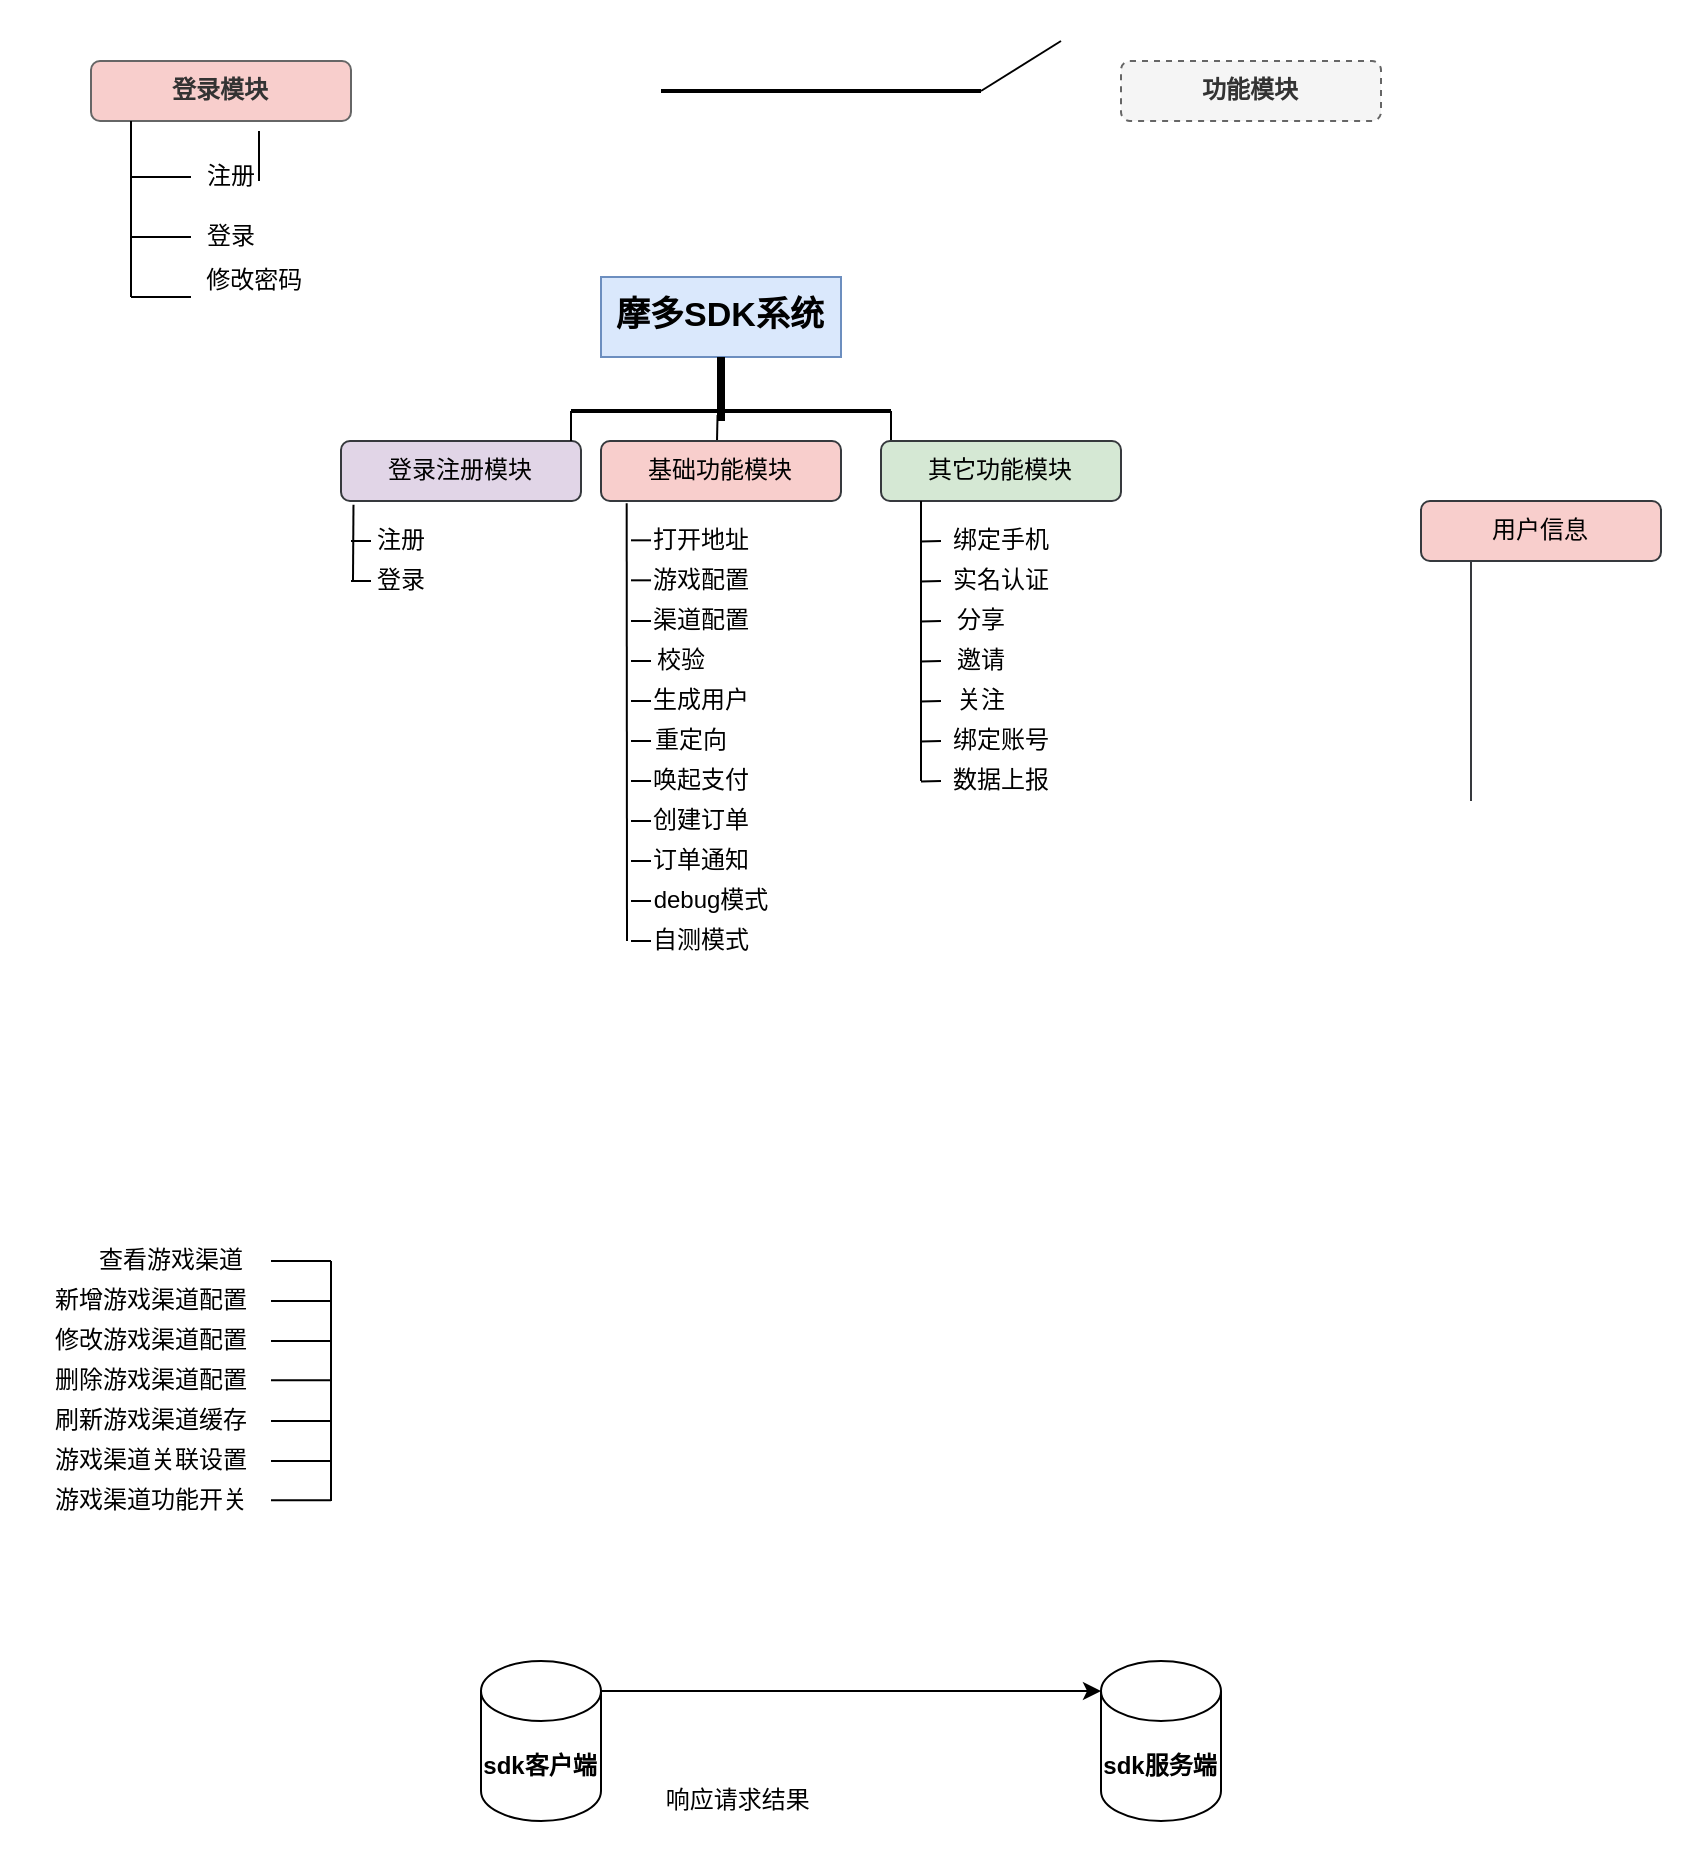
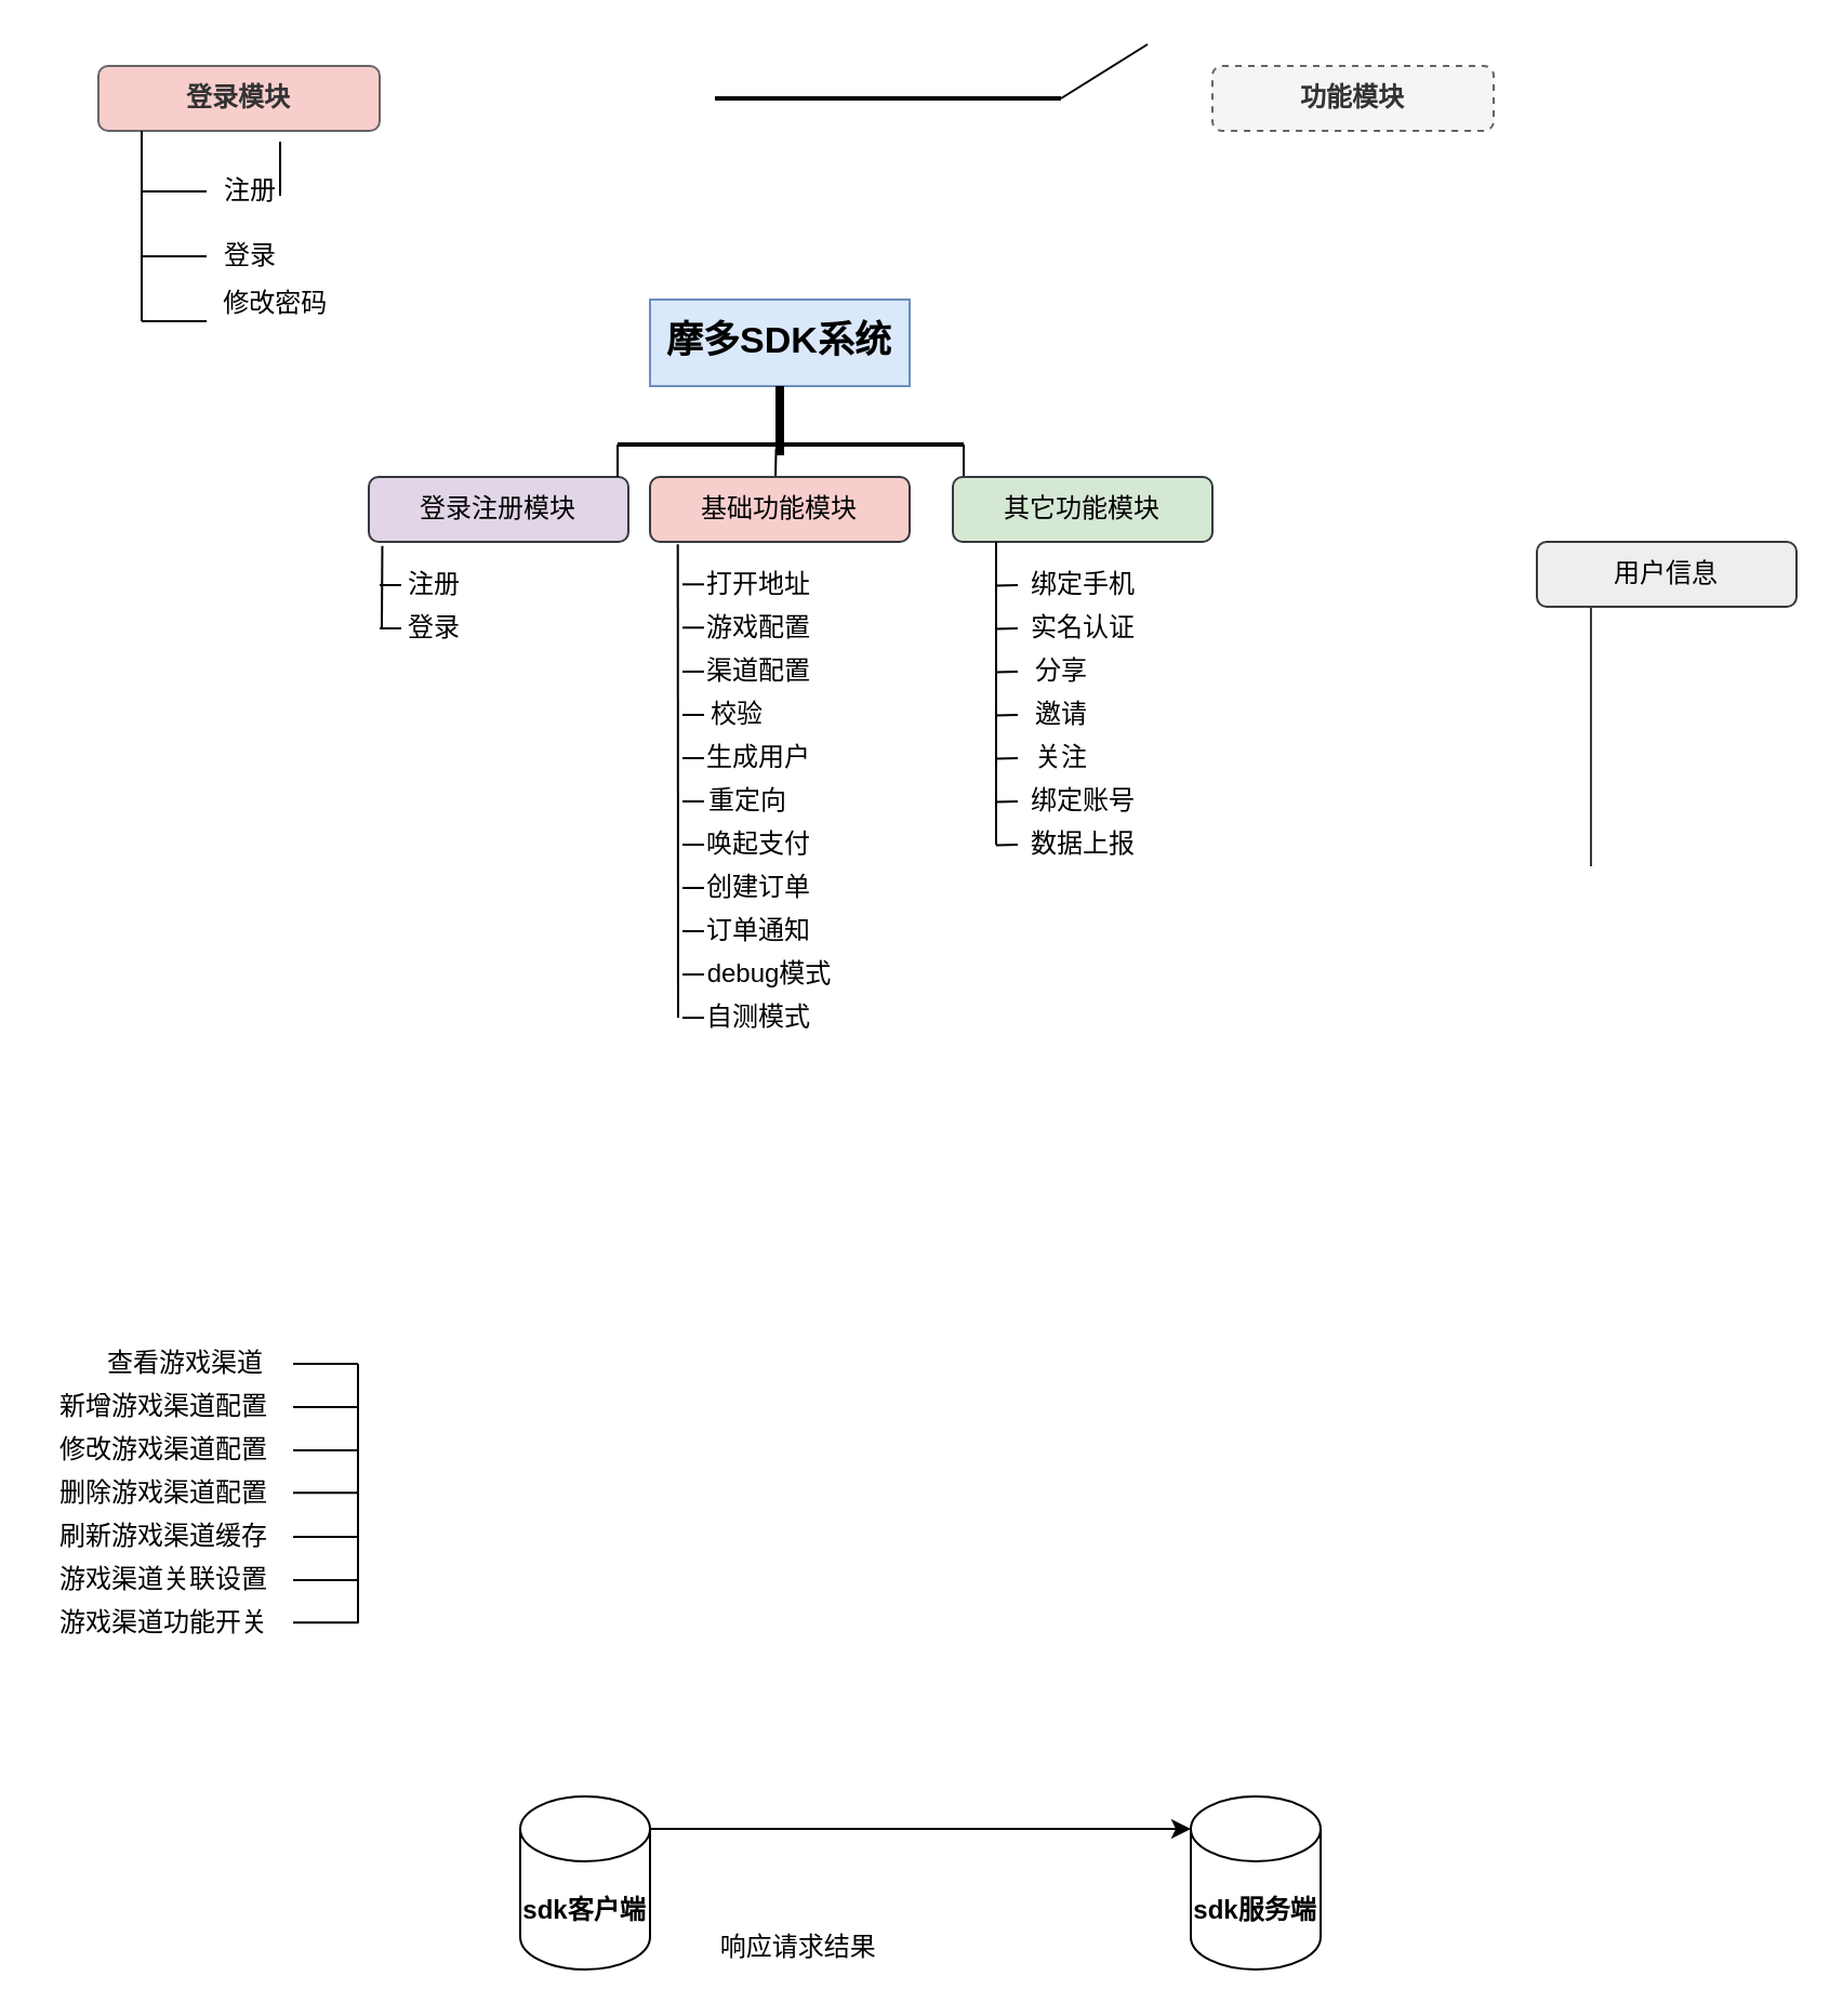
- <mxCell id="34" value="用户信息" style="rounded=1;whiteSpace=wrap;html=1;fillColor=#f8cecc;strokeColor=#36393d;" vertex="1" parent="1"><mxGeometry x="710" y="250" width="120" height="30" as="geometry" /></mxCell>
+ <mxCell id="34" value="用户信息" style="rounded=1;whiteSpace=wrap;html=1;fillColor=#eeeeee;strokeColor=#36393d;" vertex="1" parent="1"><mxGeometry x="710" y="250" width="120" height="30" as="geometry" /></mxCell>
